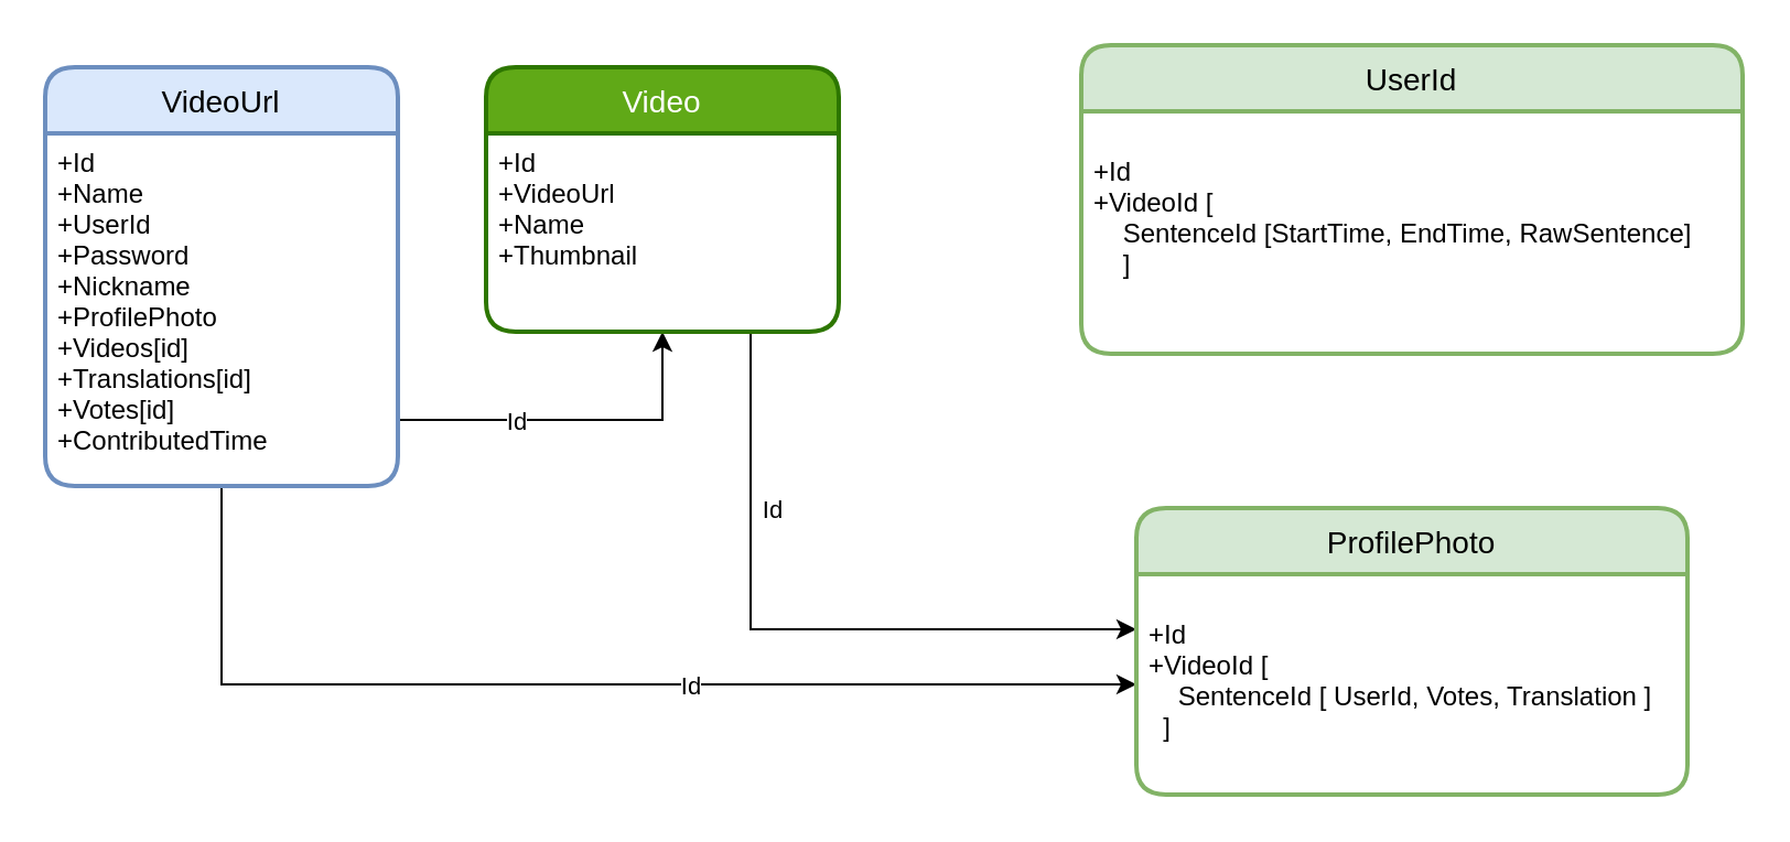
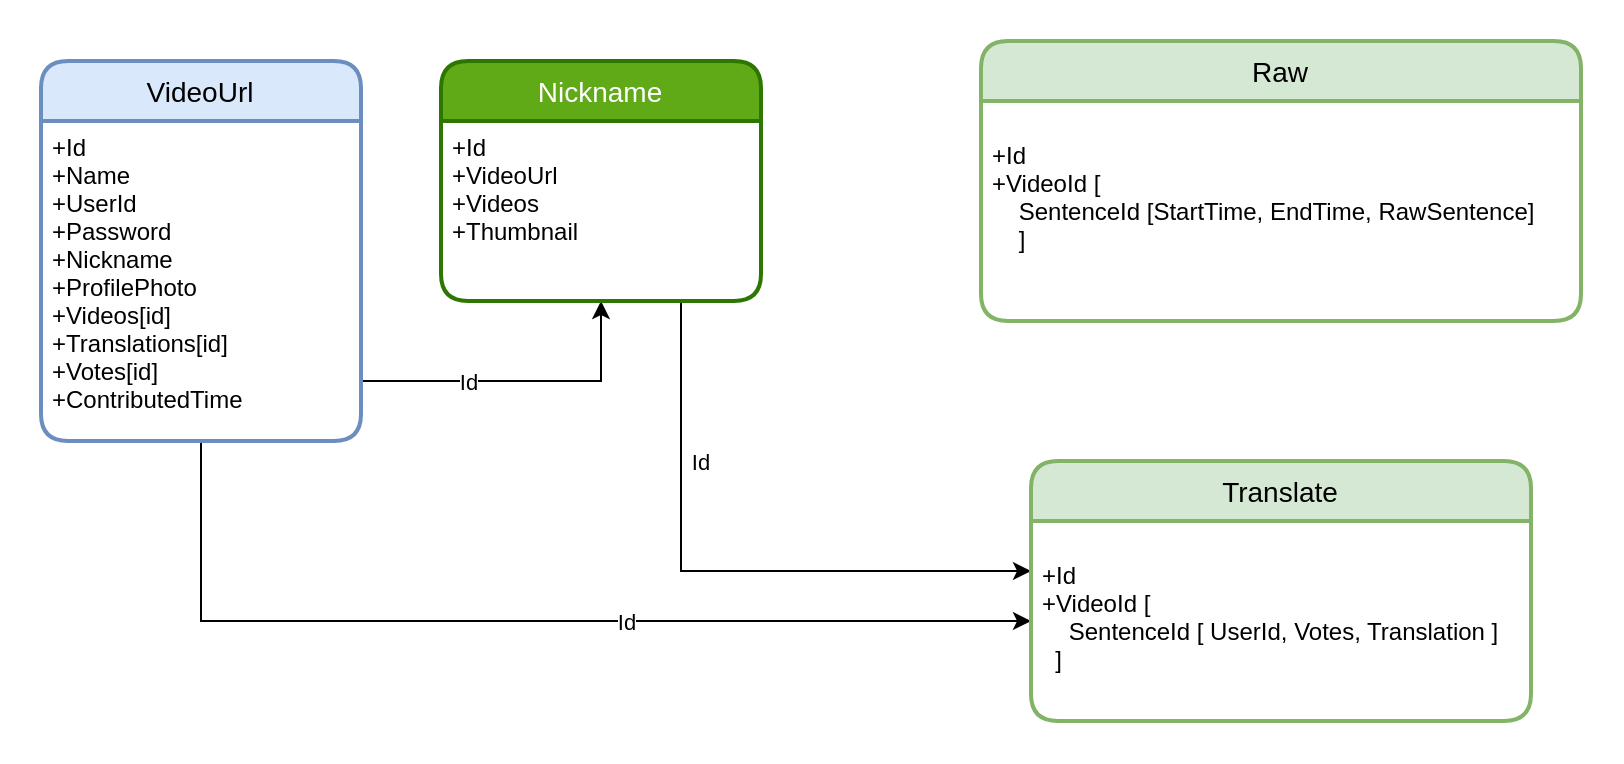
- <mxCell id="10" value="UserId" style="swimlane;childLayout=stackLayout;horizontal=1;startSize=30;horizontalStack=0;rounded=1;fontSize=14;fontStyle=0;strokeWidth=2;resizeParent=0;resizeLast=1;shadow=0;dashed=0;align=center;fillColor=#d5e8d4;strokeColor=#82b366;" vertex="1" parent="1"><mxGeometry x="490" y="20" width="300" height="140" as="geometry" /></mxCell>
+ <mxCell id="10" value="Raw" style="swimlane;childLayout=stackLayout;horizontal=1;startSize=30;horizontalStack=0;rounded=1;fontSize=14;fontStyle=0;strokeWidth=2;resizeParent=0;resizeLast=1;shadow=0;dashed=0;align=center;fillColor=#d5e8d4;strokeColor=#82b366;" vertex="1" parent="1"><mxGeometry x="490" y="20" width="300" height="140" as="geometry" /></mxCell>
- <mxCell id="8" value="Video" style="swimlane;childLayout=stackLayout;horizontal=1;startSize=30;horizontalStack=0;rounded=1;fontSize=14;fontStyle=0;strokeWidth=2;resizeParent=0;resizeLast=1;shadow=0;dashed=0;align=center;fillColor=#60a917;strokeColor=#2D7600;fontColor=#ffffff;" vertex="1" parent="1"><mxGeometry x="220" y="30" width="160" height="120" as="geometry" /></mxCell>
+ <mxCell id="8" value="Nickname" style="swimlane;childLayout=stackLayout;horizontal=1;startSize=30;horizontalStack=0;rounded=1;fontSize=14;fontStyle=0;strokeWidth=2;resizeParent=0;resizeLast=1;shadow=0;dashed=0;align=center;fillColor=#60a917;strokeColor=#2D7600;fontColor=#ffffff;" vertex="1" parent="1"><mxGeometry x="220" y="30" width="160" height="120" as="geometry" /></mxCell>
- <mxCell id="9" value="+Id&#10;+VideoUrl&#10;+Name&#10;+Thumbnail" style="align=left;strokeColor=none;fillColor=none;spacingLeft=4;fontSize=12;verticalAlign=top;resizable=0;rotatable=0;part=1;" vertex="1" parent="8"><mxGeometry y="30" width="160" height="90" as="geometry" /></mxCell>
+ <mxCell id="9" value="+Id&#10;+VideoUrl&#10;+Videos&#10;+Thumbnail" style="align=left;strokeColor=none;fillColor=none;spacingLeft=4;fontSize=12;verticalAlign=top;resizable=0;rotatable=0;part=1;" vertex="1" parent="8"><mxGeometry y="30" width="160" height="90" as="geometry" /></mxCell>
- <mxCell id="12" value="ProfilePhoto" style="swimlane;childLayout=stackLayout;horizontal=1;startSize=30;horizontalStack=0;rounded=1;fontSize=14;fontStyle=0;strokeWidth=2;resizeParent=0;resizeLast=1;shadow=0;dashed=0;align=center;fillColor=#d5e8d4;strokeColor=#82b366;" vertex="1" parent="1"><mxGeometry x="515" y="230" width="250" height="130" as="geometry" /></mxCell>
+ <mxCell id="12" value="Translate" style="swimlane;childLayout=stackLayout;horizontal=1;startSize=30;horizontalStack=0;rounded=1;fontSize=14;fontStyle=0;strokeWidth=2;resizeParent=0;resizeLast=1;shadow=0;dashed=0;align=center;fillColor=#d5e8d4;strokeColor=#82b366;" vertex="1" parent="1"><mxGeometry x="515" y="230" width="250" height="130" as="geometry" /></mxCell>
